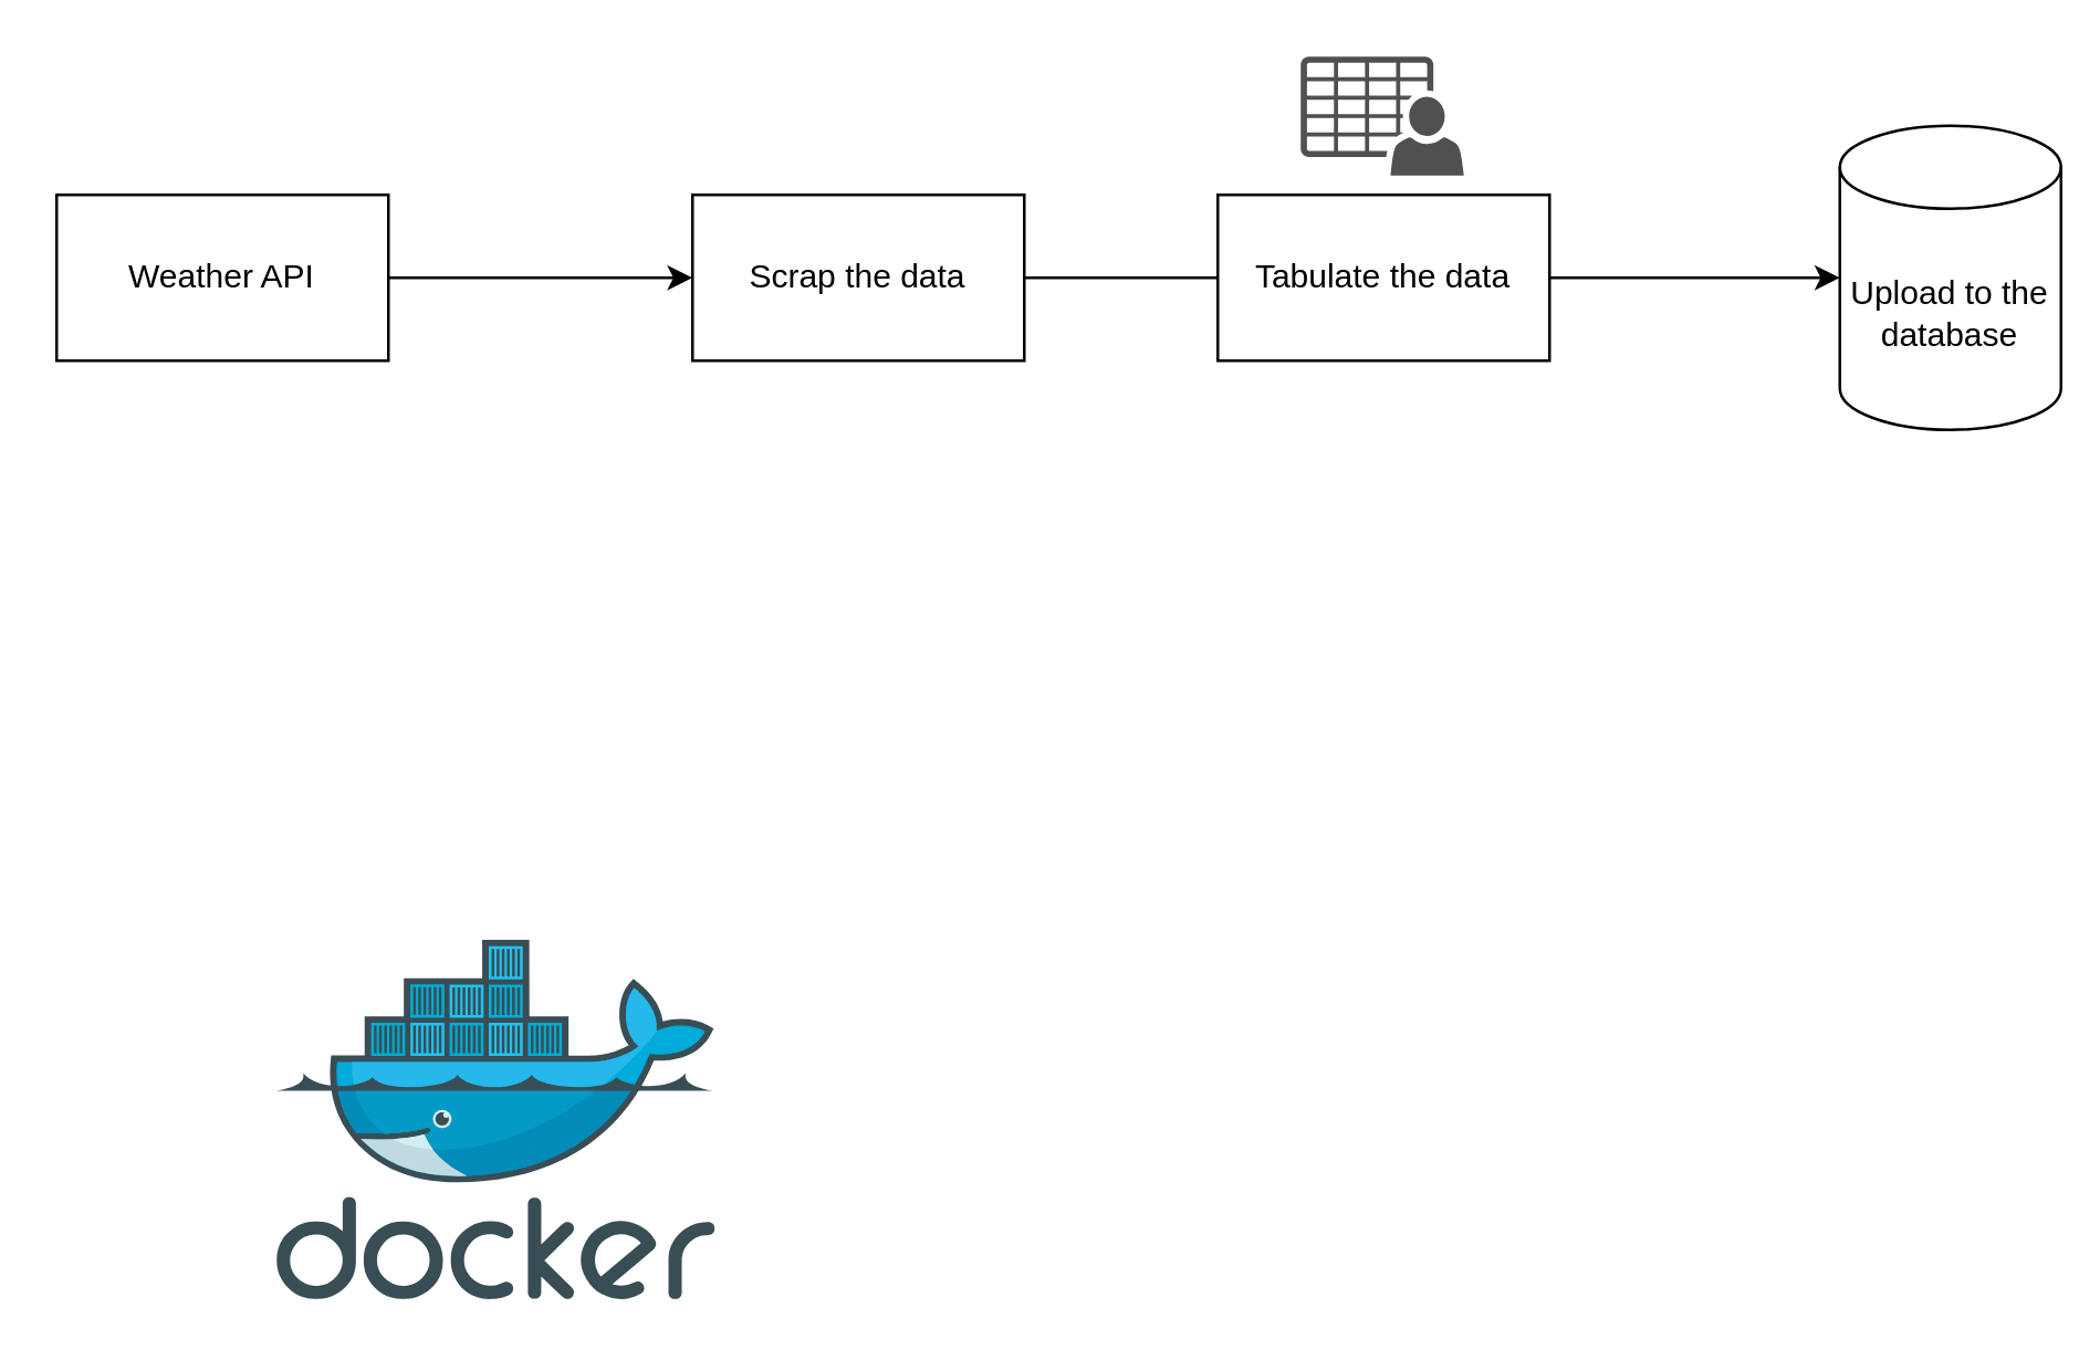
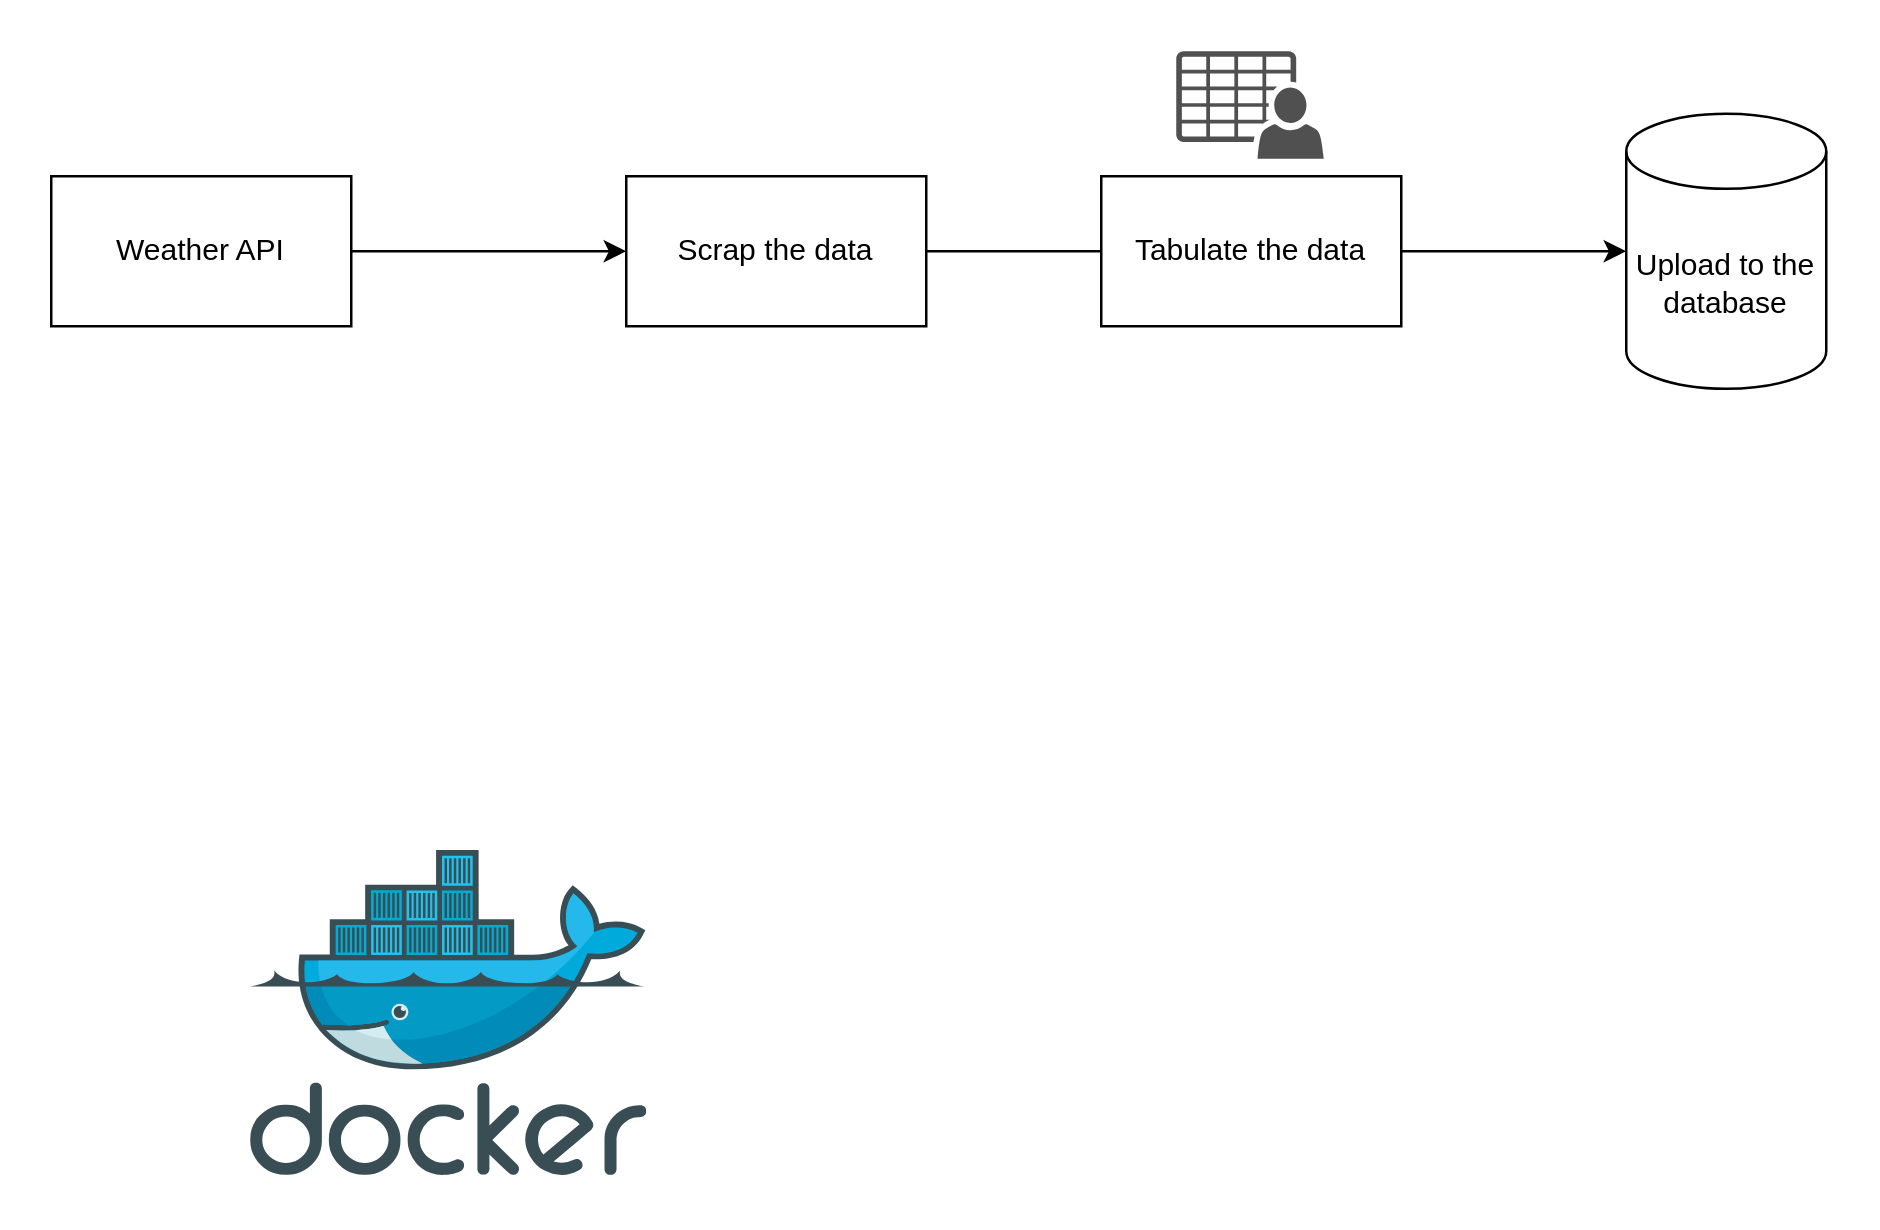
- <mxCell id="6" value="Upload to the database" style="shape=cylinder3;whiteSpace=wrap;html=1;boundedLbl=1;backgroundOutline=1;size=15;" parent="1" vertex="1"><mxGeometry x="665" y="45" width="80" height="110" as="geometry" /></mxCell>
+ <mxCell id="6" value="Upload to the database" style="shape=cylinder3;whiteSpace=wrap;html=1;boundedLbl=1;backgroundOutline=1;size=15;" parent="1" vertex="1"><mxGeometry x="650" y="45" width="80" height="110" as="geometry" /></mxCell>
